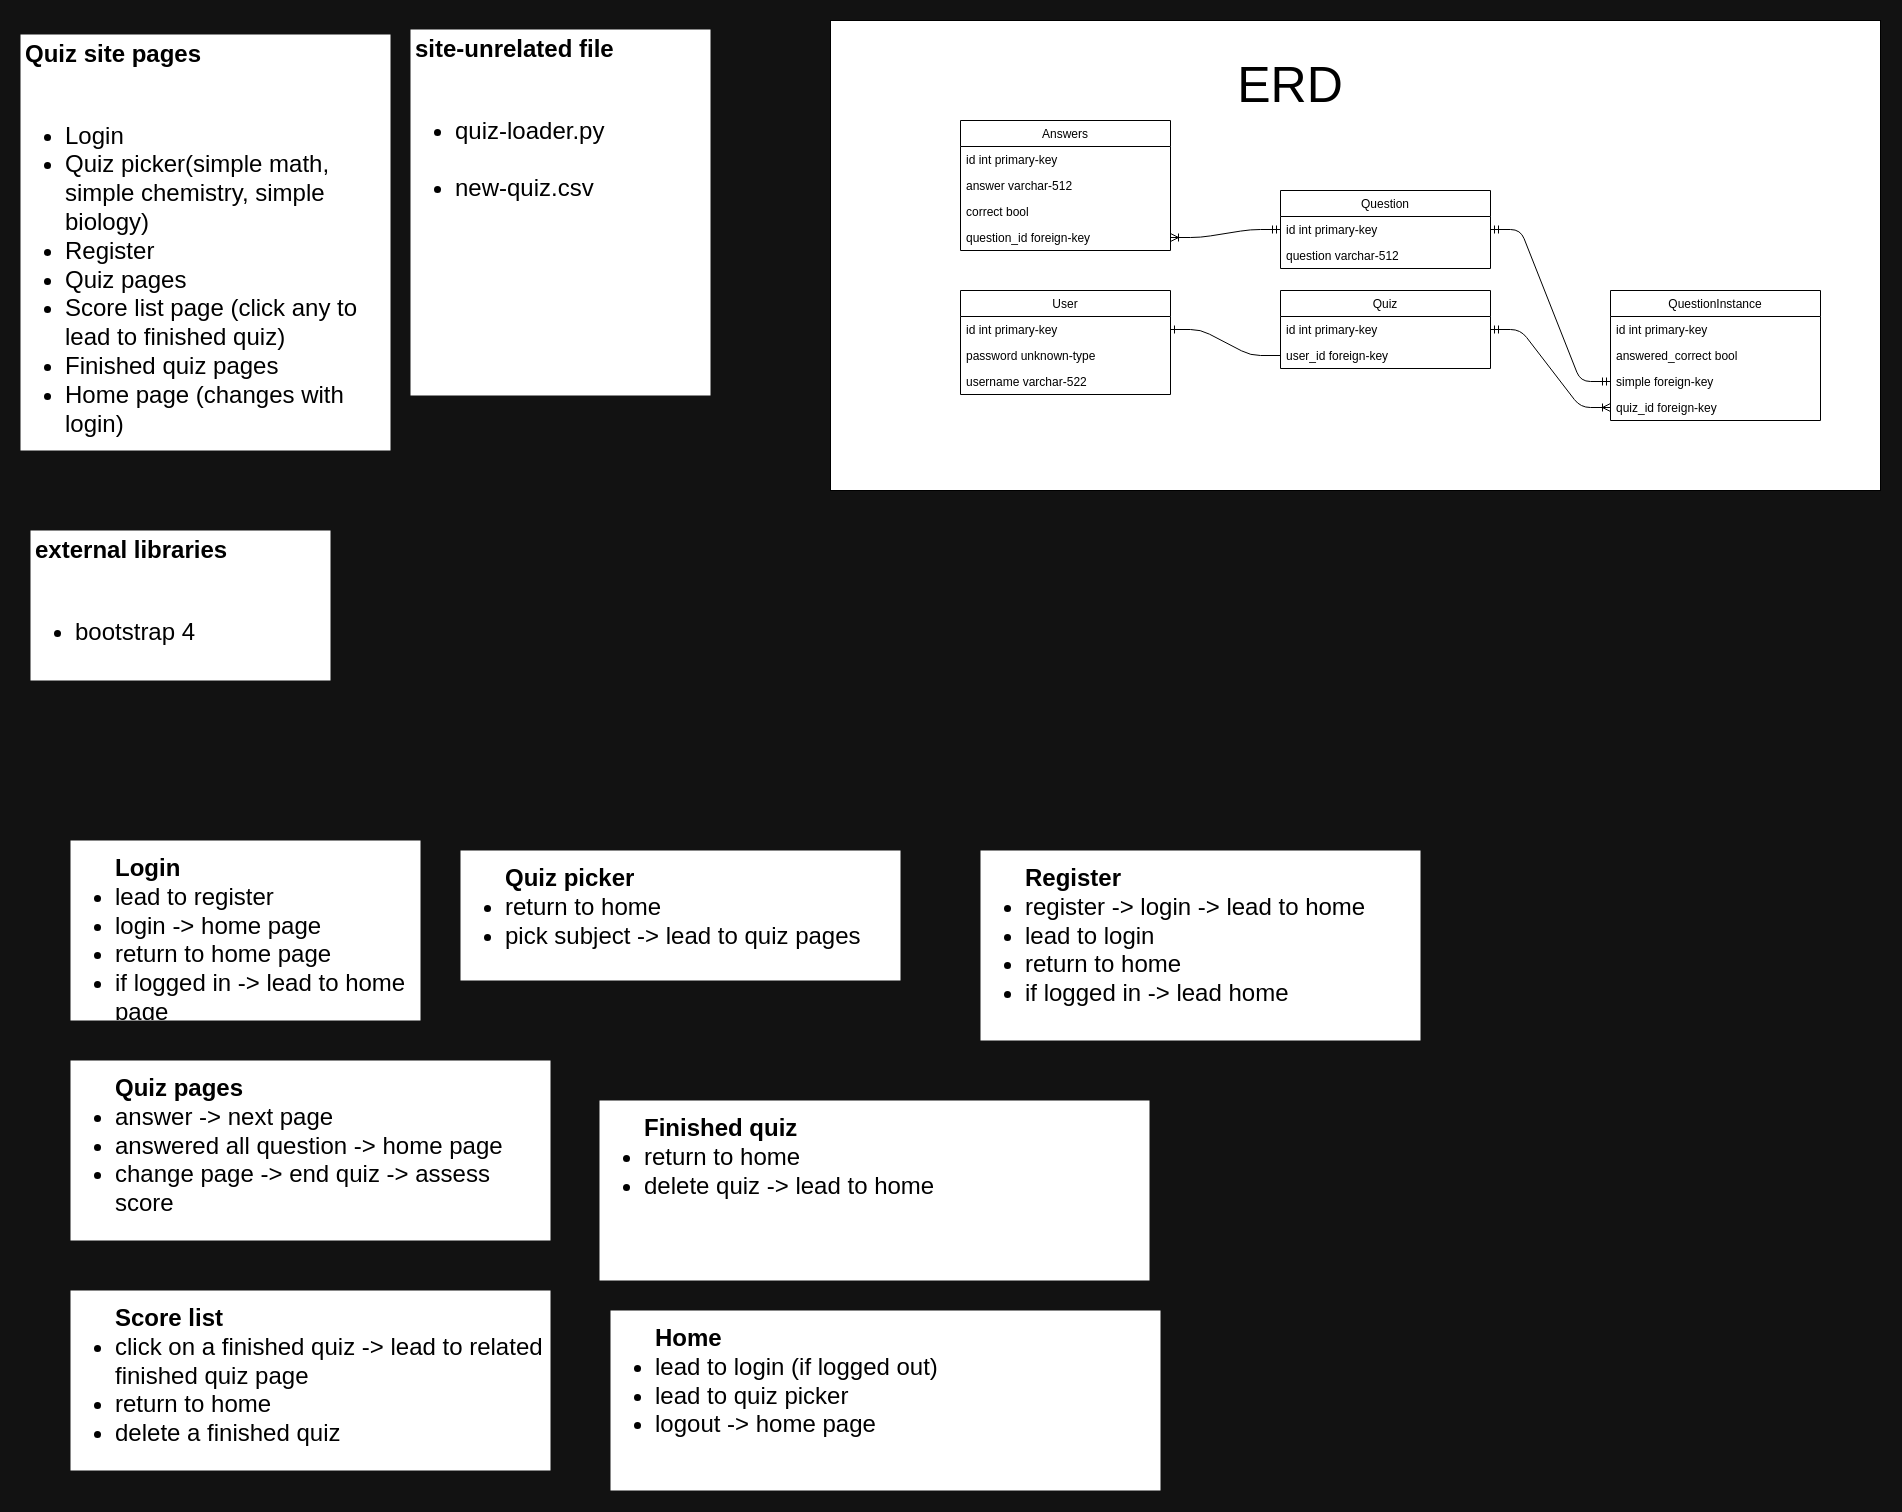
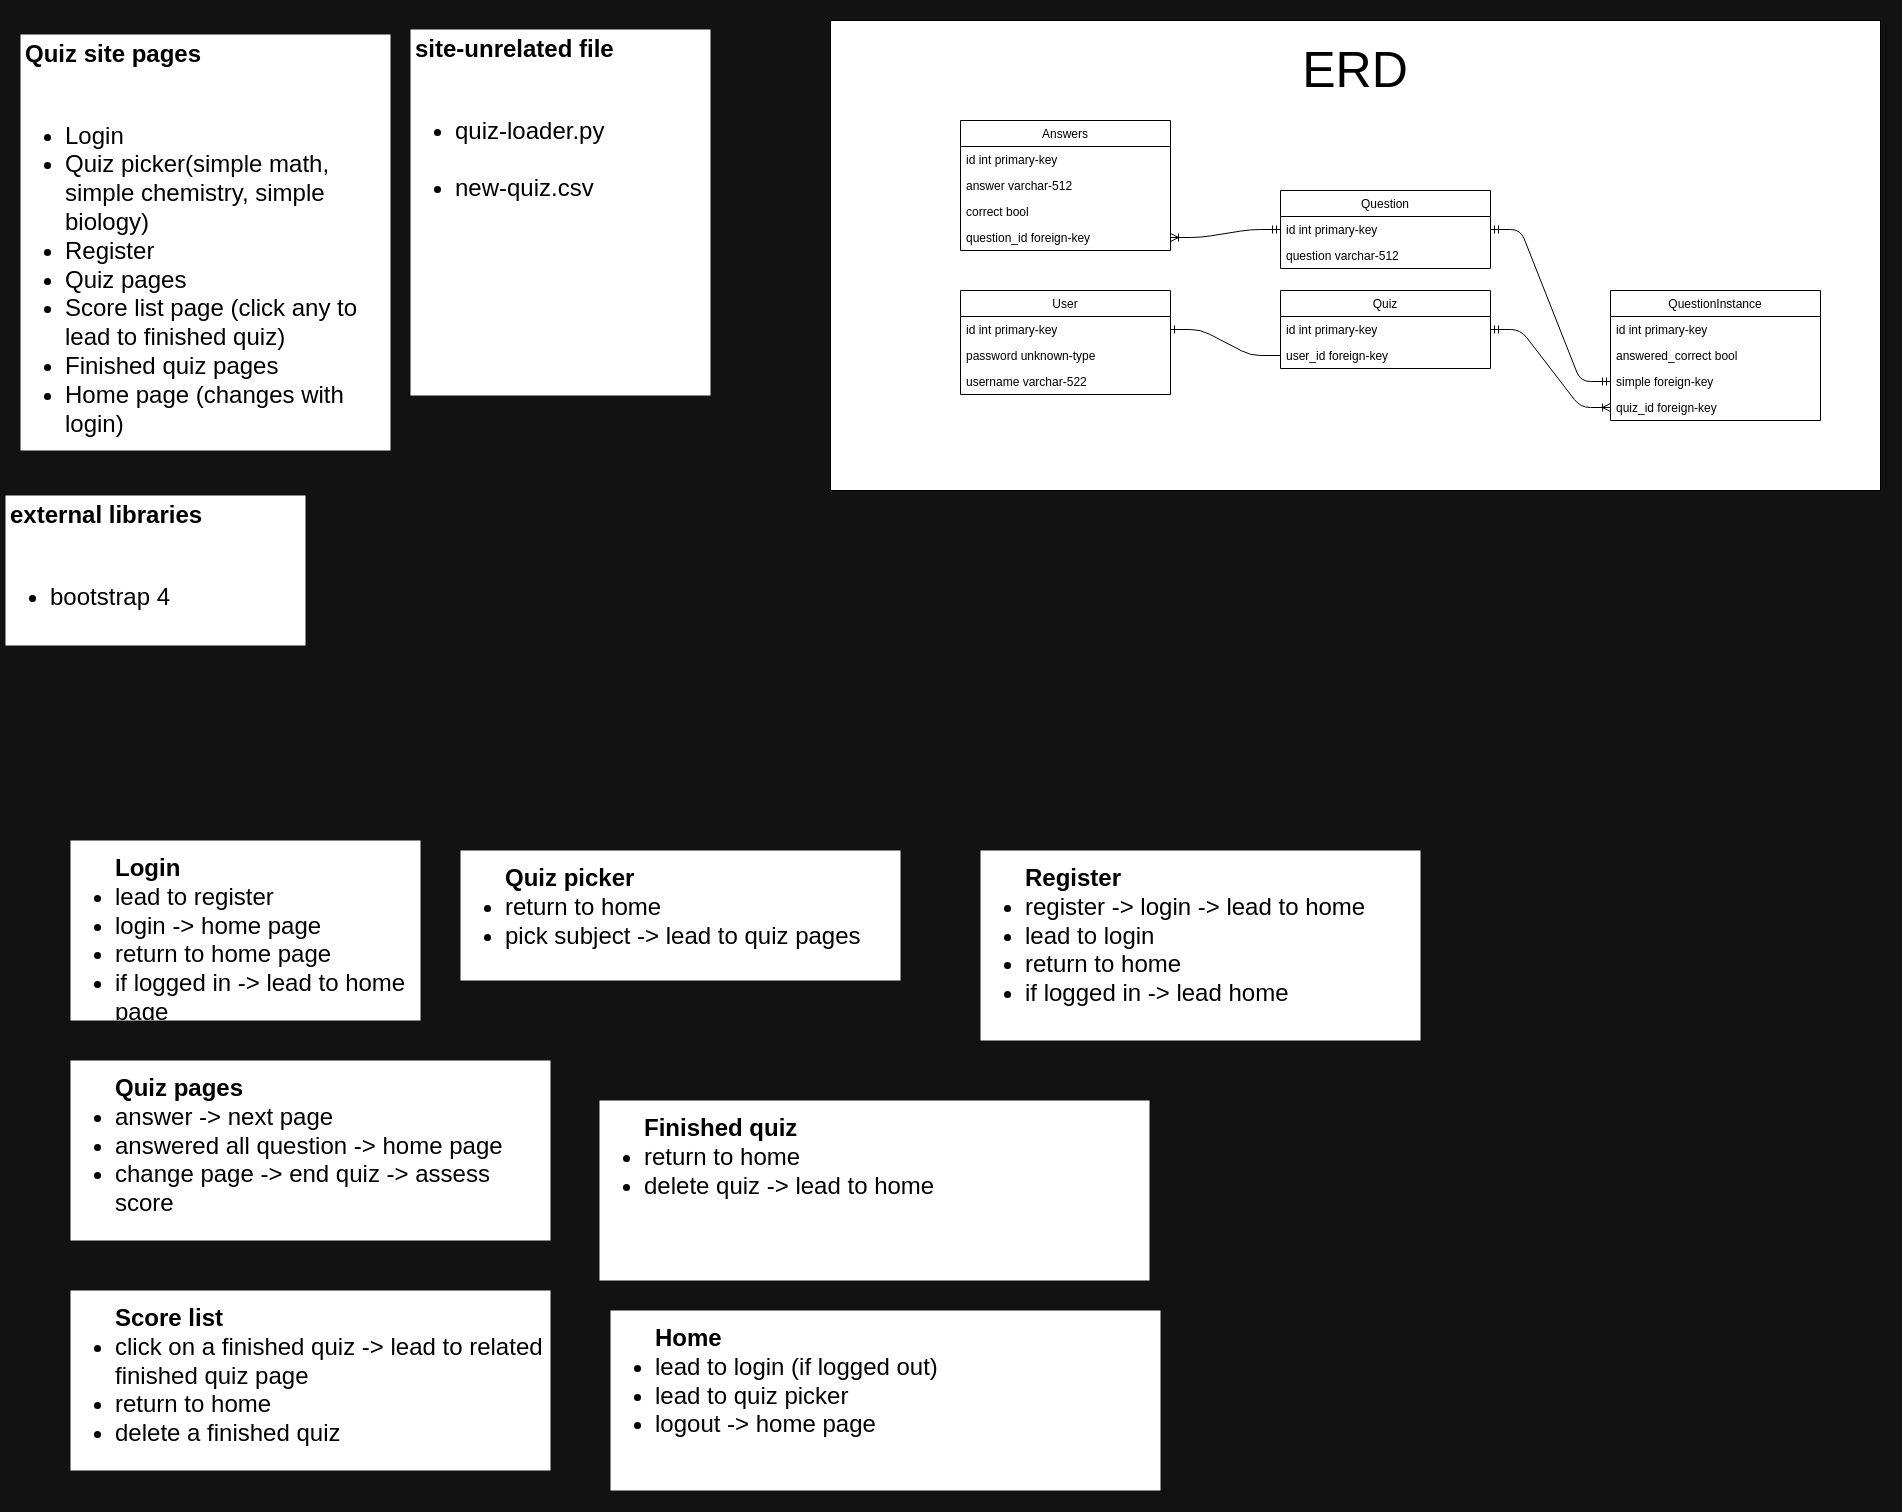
- <mxCell id="30" value="&lt;font style=&quot;font-size: 50px&quot;&gt;ERD&lt;/font&gt;" style="text;html=1;strokeColor=none;fillColor=none;align=center;verticalAlign=middle;whiteSpace=wrap;rounded=0;" parent="1" vertex="1"><mxGeometry x="1190" y="49" width="200" height="70" as="geometry" /></mxCell>
+ <mxCell id="30" value="&lt;font style=&quot;font-size: 50px&quot;&gt;ERD&lt;/font&gt;" style="text;html=1;strokeColor=none;fillColor=none;align=center;verticalAlign=middle;whiteSpace=wrap;rounded=0;" parent="1" vertex="1"><mxGeometry x="1255" y="34" width="200" height="70" as="geometry" /></mxCell>
- <mxCell id="25" value="&lt;h1&gt;&lt;font style=&quot;font-size: 24px&quot;&gt;external libraries&lt;/font&gt;&lt;/h1&gt;&lt;font style=&quot;font-size: 24px&quot;&gt;&lt;/font&gt;&lt;ul style=&quot;font-size: 24px&quot;&gt;&lt;font style=&quot;font-size: 24px&quot;&gt;&lt;br&gt;&lt;/font&gt;&lt;li&gt;bootstrap 4&lt;/li&gt;&lt;br&gt;&lt;/ul&gt;" style="text;html=1;strokeColor=none;spacing=5;spacingTop=-20;whiteSpace=wrap;overflow=hidden;rounded=0;fillColor=#ffffff;" parent="1" vertex="1"><mxGeometry x="30" y="530" width="300" height="150" as="geometry" /></mxCell>
+ <mxCell id="25" value="&lt;h1&gt;&lt;font style=&quot;font-size: 24px&quot;&gt;external libraries&lt;/font&gt;&lt;/h1&gt;&lt;font style=&quot;font-size: 24px&quot;&gt;&lt;/font&gt;&lt;ul style=&quot;font-size: 24px&quot;&gt;&lt;font style=&quot;font-size: 24px&quot;&gt;&lt;br&gt;&lt;/font&gt;&lt;li&gt;bootstrap 4&lt;/li&gt;&lt;br&gt;&lt;/ul&gt;" style="text;html=1;strokeColor=none;spacing=5;spacingTop=-20;whiteSpace=wrap;overflow=hidden;rounded=0;fillColor=#ffffff;" parent="1" vertex="1"><mxGeometry x="5" y="495" width="300" height="150" as="geometry" /></mxCell>
